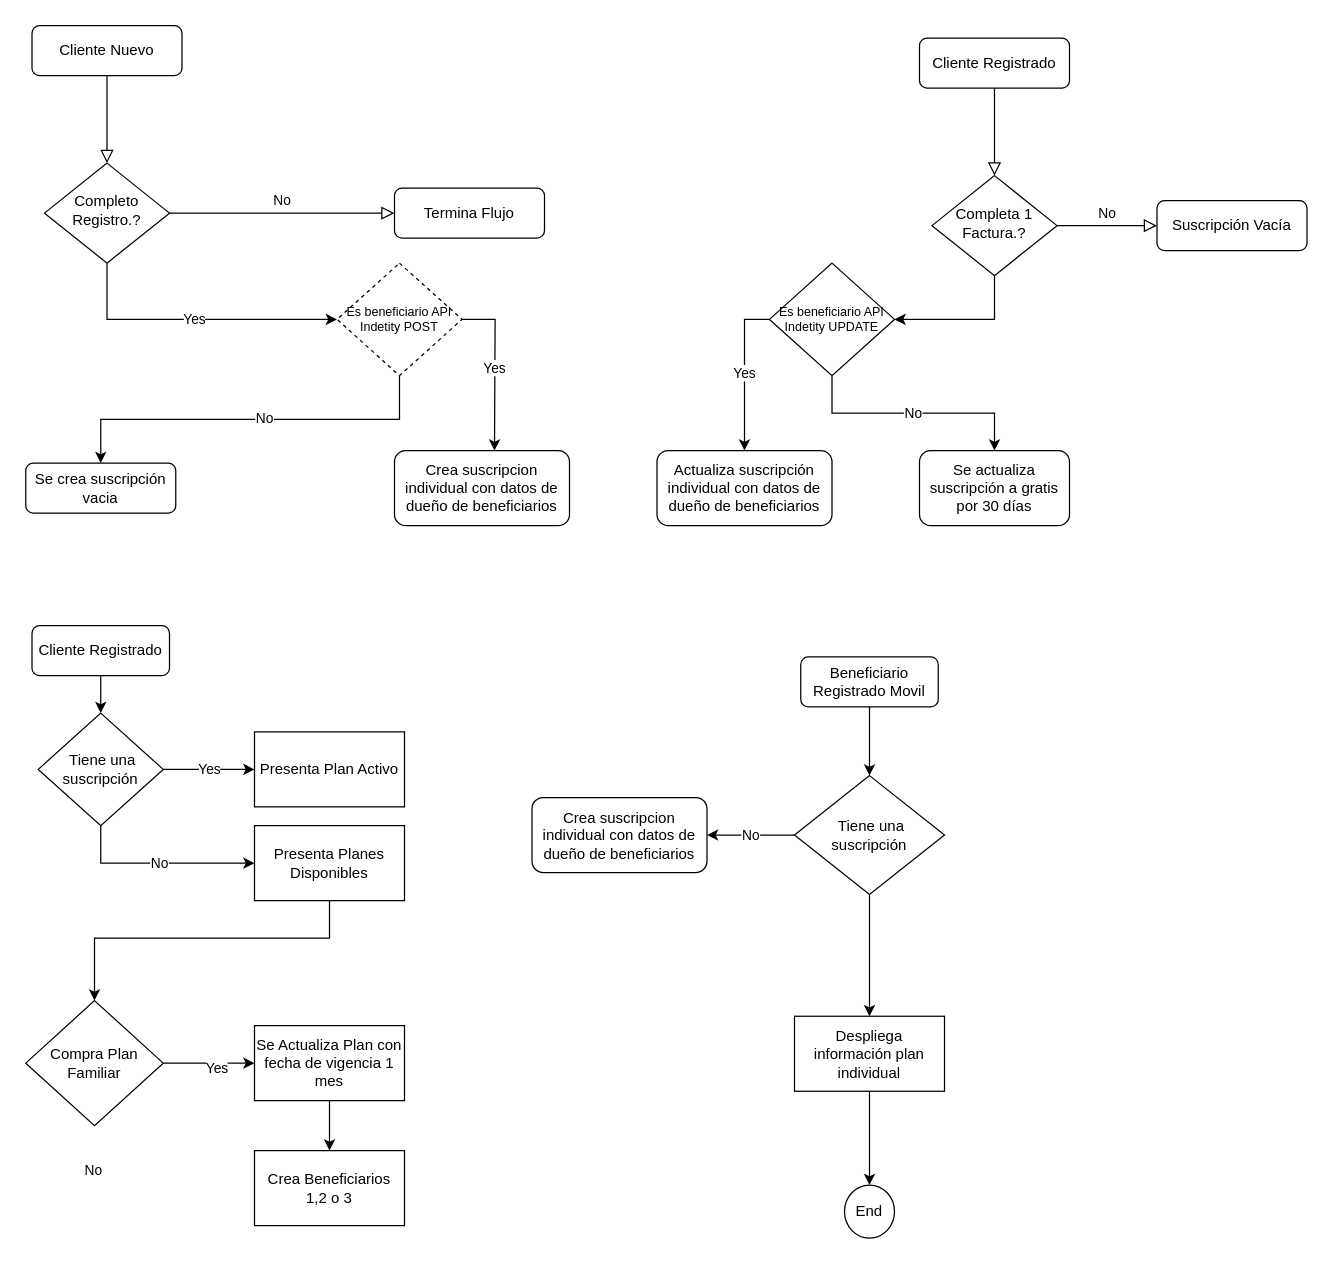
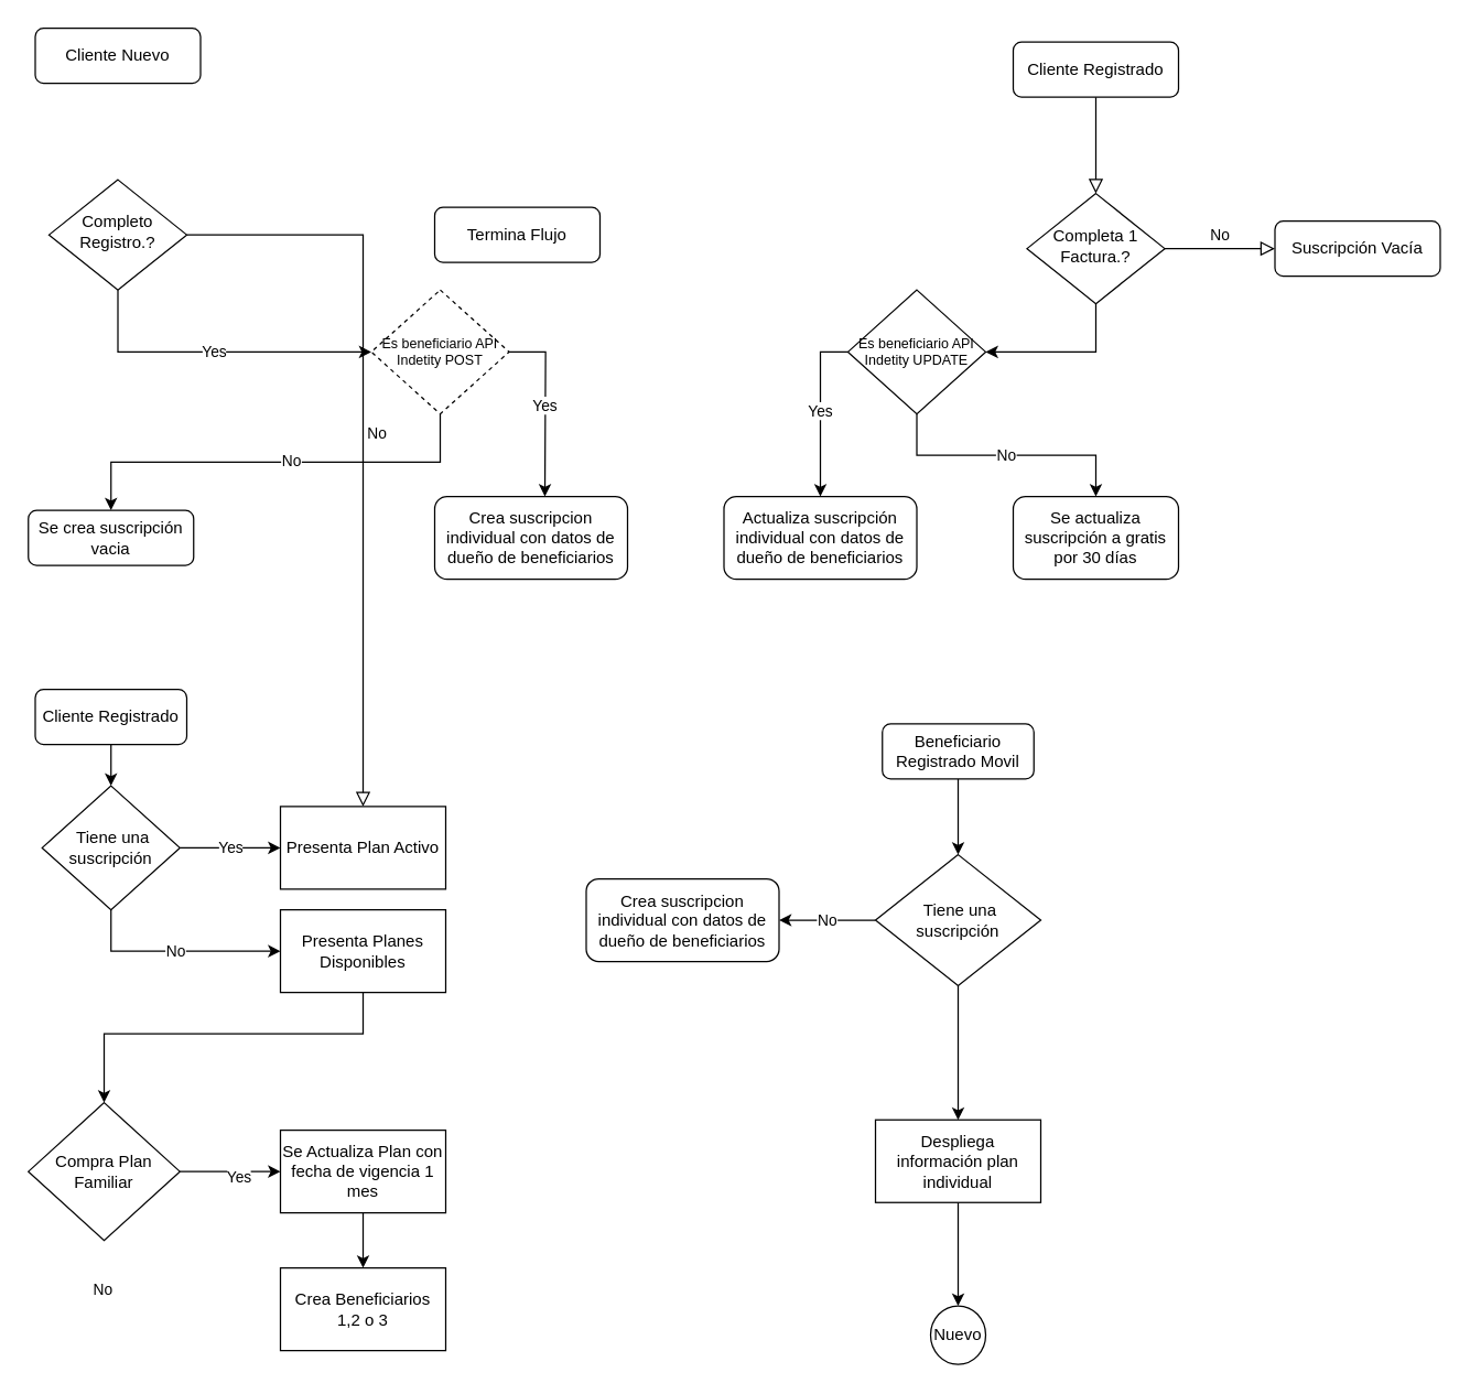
- <mxCell id="2" value="" style="rounded=0;html=1;jettySize=auto;orthogonalLoop=1;fontSize=11;endArrow=block;endFill=0;endSize=8;strokeWidth=1;shadow=0;labelBackgroundColor=none;edgeStyle=orthogonalEdgeStyle;" parent="1" source="3" target="6" edge="1"><mxGeometry relative="1" as="geometry" /></mxCell>
- <mxCell id="4" value="No" style="edgeStyle=orthogonalEdgeStyle;rounded=0;html=1;jettySize=auto;orthogonalLoop=1;fontSize=11;endArrow=block;endFill=0;endSize=8;strokeWidth=1;shadow=0;labelBackgroundColor=none;" parent="1" source="6" target="7" edge="1"><mxGeometry y="10" relative="1" as="geometry"><mxPoint as="offset" /></mxGeometry></mxCell>
+ <mxCell id="4" value="No" style="edgeStyle=orthogonalEdgeStyle;rounded=0;html=1;jettySize=auto;orthogonalLoop=1;fontSize=11;endArrow=block;endFill=0;endSize=8;strokeWidth=1;shadow=0;labelBackgroundColor=none;" parent="1" source="6" target="48" edge="1"><mxGeometry y="10" relative="1" as="geometry"><mxPoint as="offset" /></mxGeometry></mxCell>
- <mxCell id="46" value="End" style="ellipse;whiteSpace=wrap;html=1;" vertex="1" parent="1"><mxGeometry x="675" y="947.5" width="40" height="42.5" as="geometry" /></mxCell>
+ <mxCell id="46" value="Nuevo" style="ellipse;whiteSpace=wrap;html=1;" vertex="1" parent="1"><mxGeometry x="675" y="947.5" width="40" height="42.5" as="geometry" /></mxCell>
